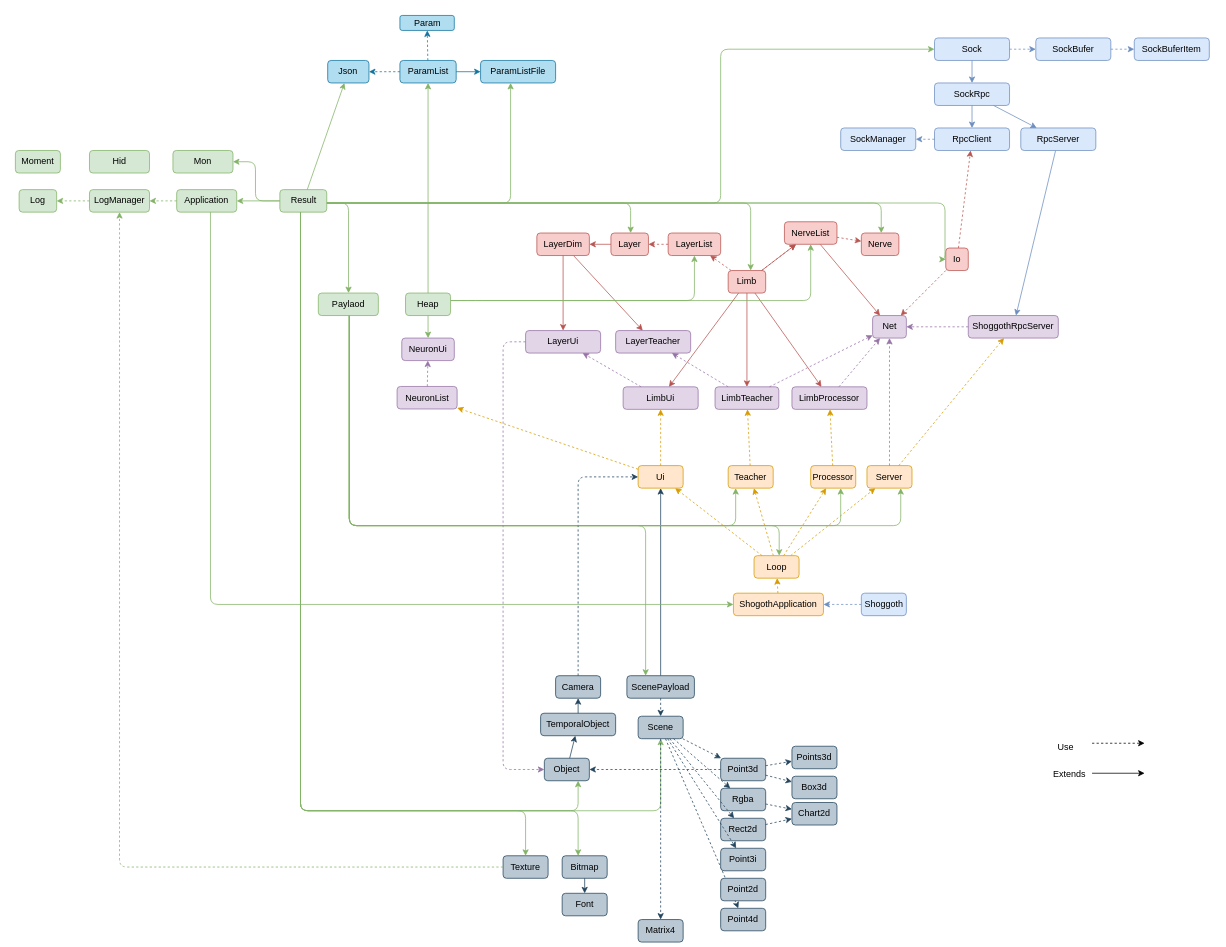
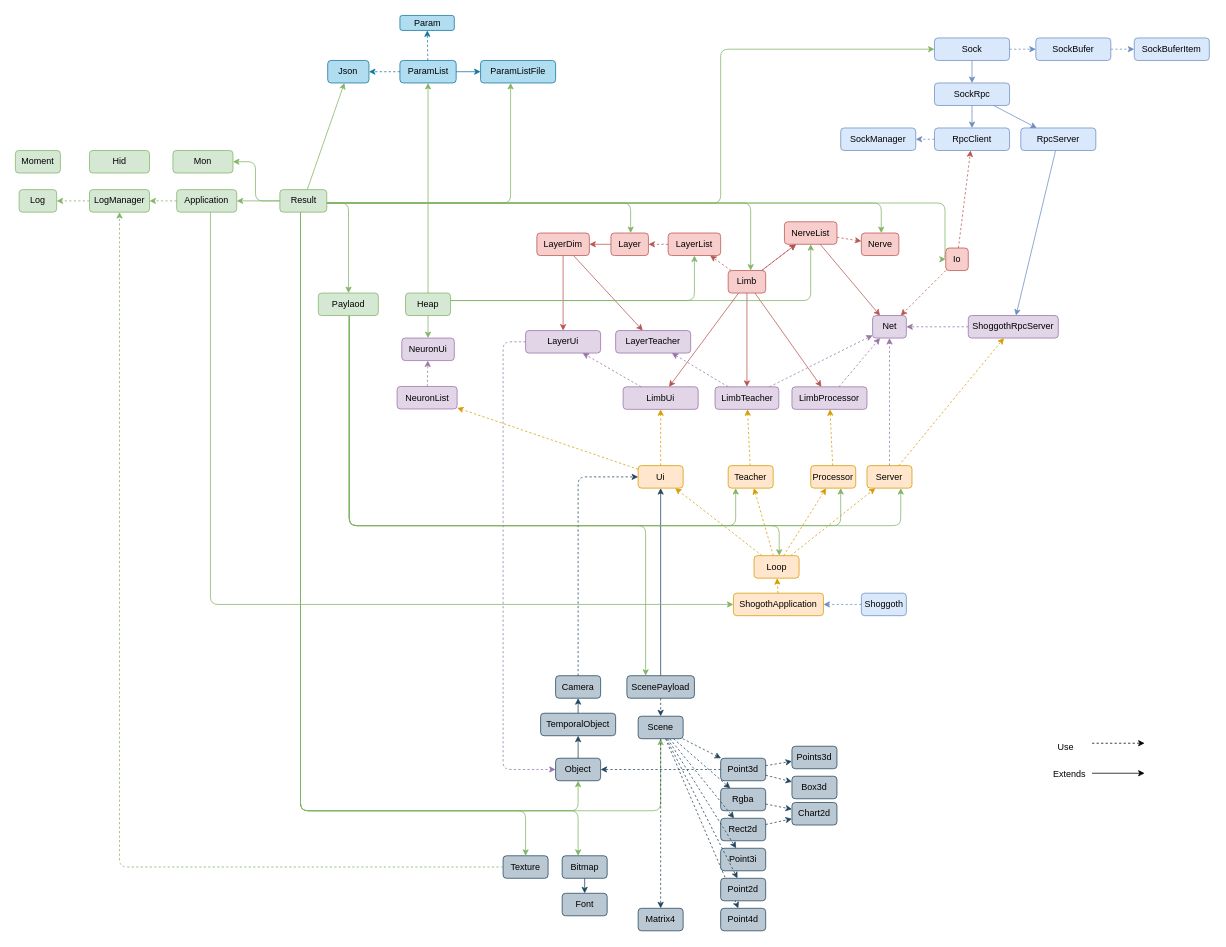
- <mxCell id="63" value="Object" style="text;html=1;align=center;verticalAlign=middle;whiteSpace=wrap;rounded=1;fillColor=#bac8d3;strokeColor=#23445d;" parent="1" vertex="1"><mxGeometry x="725" y="1010" width="60" height="30" as="geometry" /></mxCell>
+ <mxCell id="63" value="Object" style="text;html=1;align=center;verticalAlign=middle;whiteSpace=wrap;rounded=1;fillColor=#bac8d3;strokeColor=#23445d;" parent="1" vertex="1"><mxGeometry x="740" y="1010" width="60" height="30" as="geometry" /></mxCell>
+ <mxCell id="134" style="rounded=1;orthogonalLoop=1;jettySize=auto;html=1;dashed=1;fillColor=#bac8d3;strokeColor=#23445d;" parent="1" source="116" target="133" edge="1"><mxGeometry relative="1" as="geometry"><mxPoint x="897" y="1010" as="sourcePoint" /><mxPoint x="993" y="1230" as="targetPoint" /></mxGeometry></mxCell>
- <mxCell id="136" value="Matrix4" style="text;html=1;align=center;verticalAlign=middle;whiteSpace=wrap;rounded=1;fillColor=#bac8d3;strokeColor=#23445d;" parent="1" vertex="1"><mxGeometry x="850" y="1225" width="60" height="30" as="geometry" /></mxCell>
+ <mxCell id="136" value="Matrix4" style="text;html=1;align=center;verticalAlign=middle;whiteSpace=wrap;rounded=1;fillColor=#bac8d3;strokeColor=#23445d;" parent="1" vertex="1"><mxGeometry x="850" y="1210" width="60" height="30" as="geometry" /></mxCell>
